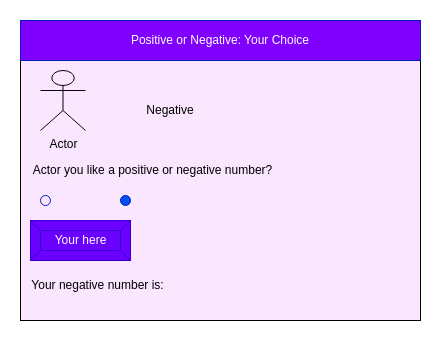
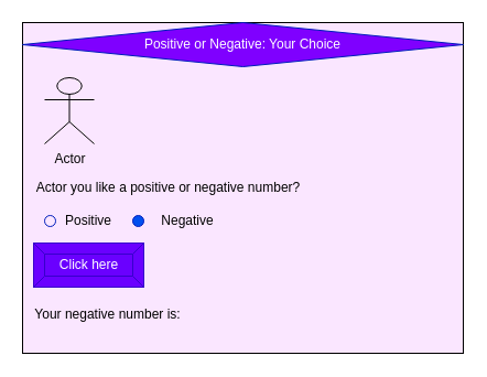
- <mxCell id="3" value="Positive or Negative: Your Choice" style="rounded=0;whiteSpace=wrap;html=1;fillColor=#7F00FF;fontColor=#ffffff;strokeColor=#001DBC;" parent="1" vertex="1"><mxGeometry x="20" y="20" width="400" height="40" as="geometry" /></mxCell>
+ <mxCell id="3" value="Positive or Negative: Your Choice" style="rhombus;whiteSpace=wrap;html=1;fillColor=#7F00FF;fontColor=#ffffff;strokeColor=#001DBC;" parent="1" vertex="1"><mxGeometry x="20" y="20" width="400" height="40" as="geometry" /></mxCell>
- <mxCell id="8" value="Negative" style="text;html=1;strokeColor=none;fillColor=none;align=center;verticalAlign=middle;whiteSpace=wrap;rounded=0;fontColor=#000000;" vertex="1" parent="1"><mxGeometry x="140" y="95" width="60" height="30" as="geometry" /></mxCell>
+ <mxCell id="8" value="Negative" style="text;html=1;strokeColor=none;fillColor=none;align=center;verticalAlign=middle;whiteSpace=wrap;rounded=0;fontColor=#000000;" vertex="1" parent="1"><mxGeometry x="140" y="185" width="60" height="30" as="geometry" /></mxCell>
+ <mxCell id="6" value="Positive" style="text;html=1;strokeColor=none;fillColor=none;align=center;verticalAlign=middle;whiteSpace=wrap;rounded=0;fontColor=#000000;" vertex="1" parent="1"><mxGeometry x="50" y="185" width="60" height="30" as="geometry" /></mxCell>
- <mxCell id="4" value="Your here" style="labelPosition=center;verticalLabelPosition=middle;align=center;html=1;shape=mxgraph.basic.button;dx=10;fillColor=#6a00ff;fontColor=#ffffff;strokeColor=#3700CC;" parent="1" vertex="1"><mxGeometry x="30" y="220" width="100" height="40" as="geometry" /></mxCell>
+ <mxCell id="4" value="Click here" style="labelPosition=center;verticalLabelPosition=middle;align=center;html=1;shape=mxgraph.basic.button;dx=10;fillColor=#6a00ff;fontColor=#ffffff;strokeColor=#3700CC;" parent="1" vertex="1"><mxGeometry x="30" y="220" width="100" height="40" as="geometry" /></mxCell>
